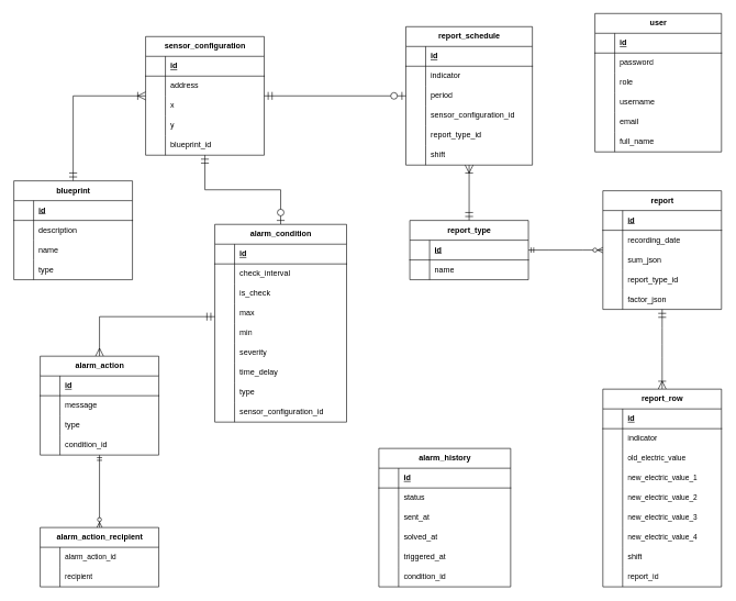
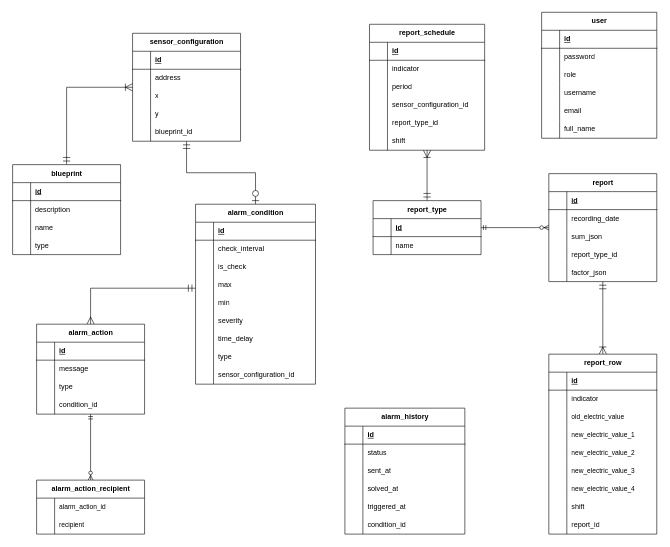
- <mxCell id="5" value="" style="startArrow=ERmandOne;startSize=10;;endArrow=ERzeroToOne;endSize=10;;rounded=0;edgeStyle=orthogonalEdgeStyle;" edge="1" parent="1" source="80" target="10"><mxGeometry relative="1" as="geometry"><mxPoint x="331.082" y="199.464" as="sourcePoint" /><mxPoint x="576" y="172.5" as="targetPoint" /></mxGeometry></mxCell>
